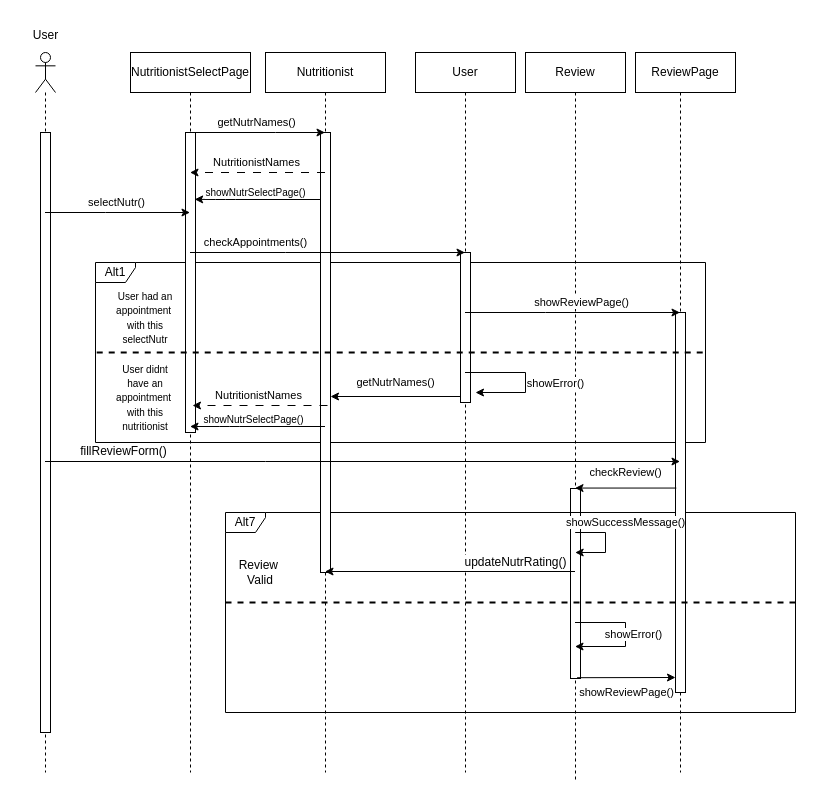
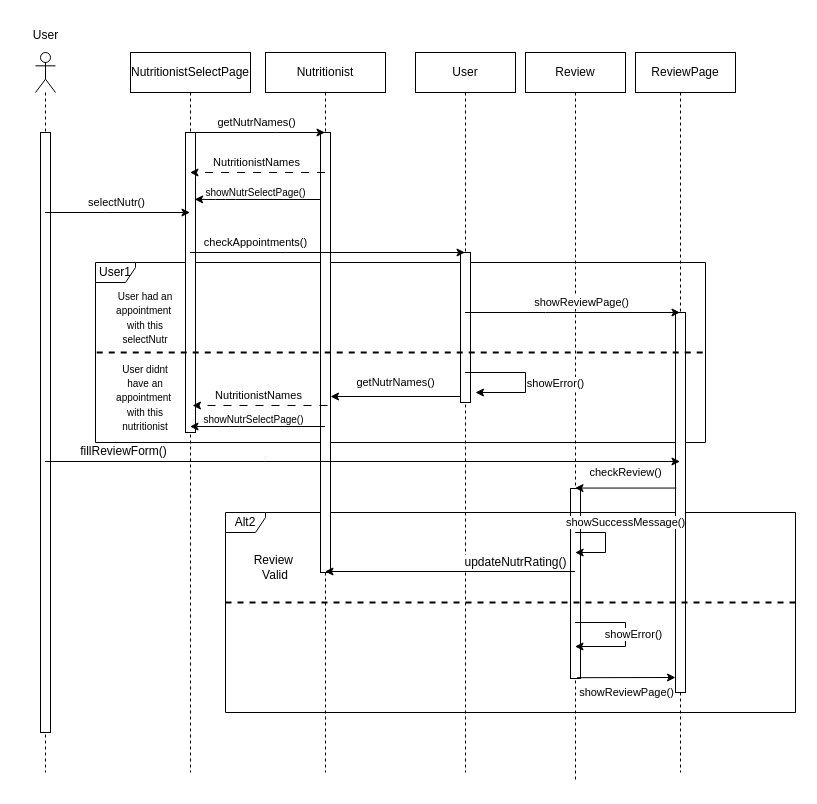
- <mxCell id="5" value="Alt1" style="shape=umlFrame;whiteSpace=wrap;html=1;width=40;height=20;" parent="1" vertex="1"><mxGeometry x="95" y="262" width="610" height="180" as="geometry" /></mxCell>
+ <mxCell id="5" value="User1" style="shape=umlFrame;whiteSpace=wrap;html=1;width=40;height=20;" parent="1" vertex="1"><mxGeometry x="95" y="262" width="610" height="180" as="geometry" /></mxCell>
- <mxCell id="4" value="Alt7" style="shape=umlFrame;whiteSpace=wrap;html=1;fontSize=12;width=40;height=20;" parent="1" vertex="1"><mxGeometry x="225" y="512" width="570" height="200" as="geometry" /></mxCell>
+ <mxCell id="4" value="Alt2" style="shape=umlFrame;whiteSpace=wrap;html=1;fontSize=12;width=40;height=20;" parent="1" vertex="1"><mxGeometry x="225" y="512" width="570" height="200" as="geometry" /></mxCell>
- <mxCell id="29" value="Review&amp;nbsp;&lt;br&gt;Valid" style="text;html=1;strokeColor=none;fillColor=none;align=center;verticalAlign=middle;whiteSpace=wrap;rounded=0;fontSize=12;" parent="1" vertex="1"><mxGeometry x="230" y="557" width="60" height="30" as="geometry" /></mxCell>
+ <mxCell id="29" value="Review&amp;nbsp;&lt;br&gt;Valid" style="text;html=1;strokeColor=none;fillColor=none;align=center;verticalAlign=middle;whiteSpace=wrap;rounded=0;fontSize=12;" parent="1" vertex="1"><mxGeometry x="245" y="552" width="60" height="30" as="geometry" /></mxCell>
